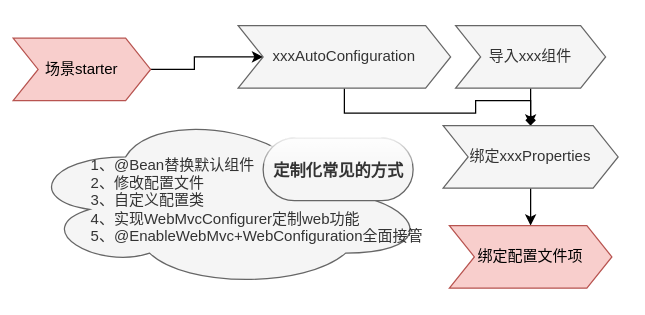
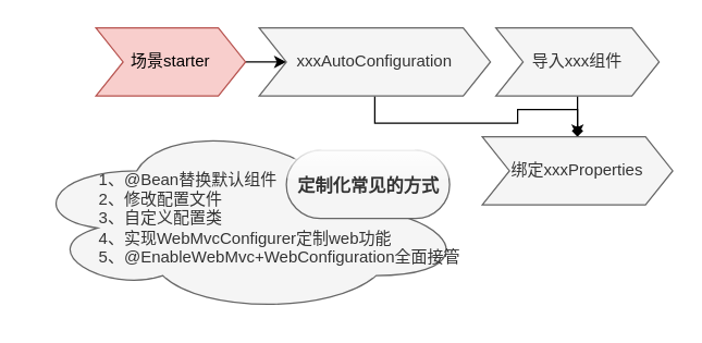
- <mxCell id="4" value="场景starter" style="shape=step;perimeter=stepPerimeter;whiteSpace=wrap;html=1;fixedSize=1;fillColor=#f8cecc;strokeColor=#b85450;" vertex="1" parent="1"><mxGeometry x="10" y="30" width="110" height="50" as="geometry" /></mxCell>
+ <mxCell id="4" value="场景starter" style="shape=step;perimeter=stepPerimeter;whiteSpace=wrap;html=1;fixedSize=1;fillColor=#f8cecc;strokeColor=#b85450;" vertex="1" parent="1"><mxGeometry x="70" y="20" width="110" height="50" as="geometry" /></mxCell>
- <mxCell id="9" value="" style="edgeStyle=orthogonalEdgeStyle;rounded=0;orthogonalLoop=1;jettySize=auto;html=1;" edge="1" parent="1" source="10" target="11"><mxGeometry relative="1" as="geometry" /></mxCell>
- <mxCell id="11" value="绑定配置文件项" style="shape=step;perimeter=stepPerimeter;whiteSpace=wrap;html=1;fixedSize=1;fillColor=#f8cecc;strokeColor=#b85450;" vertex="1" parent="1"><mxGeometry x="359" y="180" width="130" height="50" as="geometry" /></mxCell>
